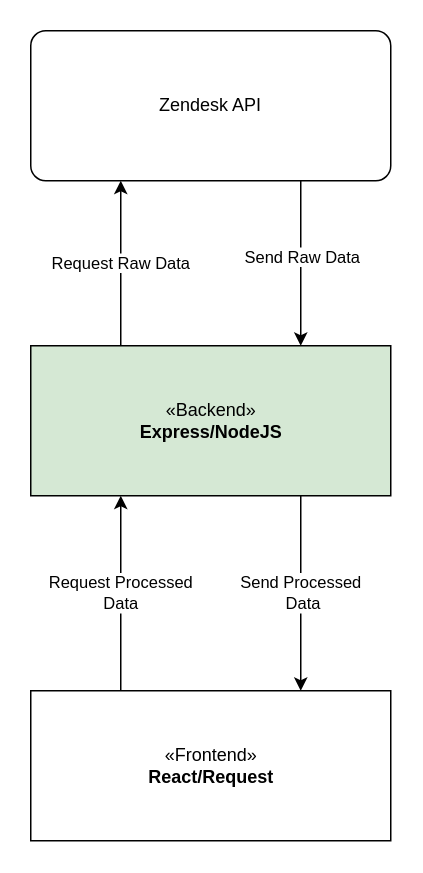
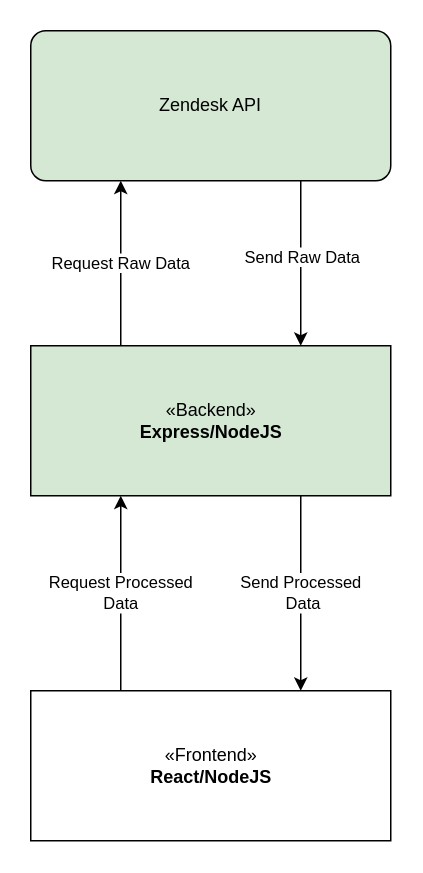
- <mxCell id="9" value="Zendesk API" style="rounded=1;arcSize=10;whiteSpace=wrap;html=1;align=center;" vertex="1" parent="1"><mxGeometry x="20" y="20" width="240" height="100" as="geometry" /></mxCell>
+ <mxCell id="9" value="Zendesk API" style="rounded=1;arcSize=10;whiteSpace=wrap;html=1;align=center;fillColor=#d5e8d4;" vertex="1" parent="1"><mxGeometry x="20" y="20" width="240" height="100" as="geometry" /></mxCell>
- <mxCell id="3" value="«Frontend»&lt;br&gt;&lt;b&gt;React/Request&lt;/b&gt;" style="html=1;" vertex="1" parent="1"><mxGeometry x="20" y="460" width="240" height="100" as="geometry" /></mxCell>
+ <mxCell id="3" value="«Frontend»&lt;br&gt;&lt;b&gt;React/NodeJS&lt;/b&gt;" style="html=1;" vertex="1" parent="1"><mxGeometry x="20" y="460" width="240" height="100" as="geometry" /></mxCell>
